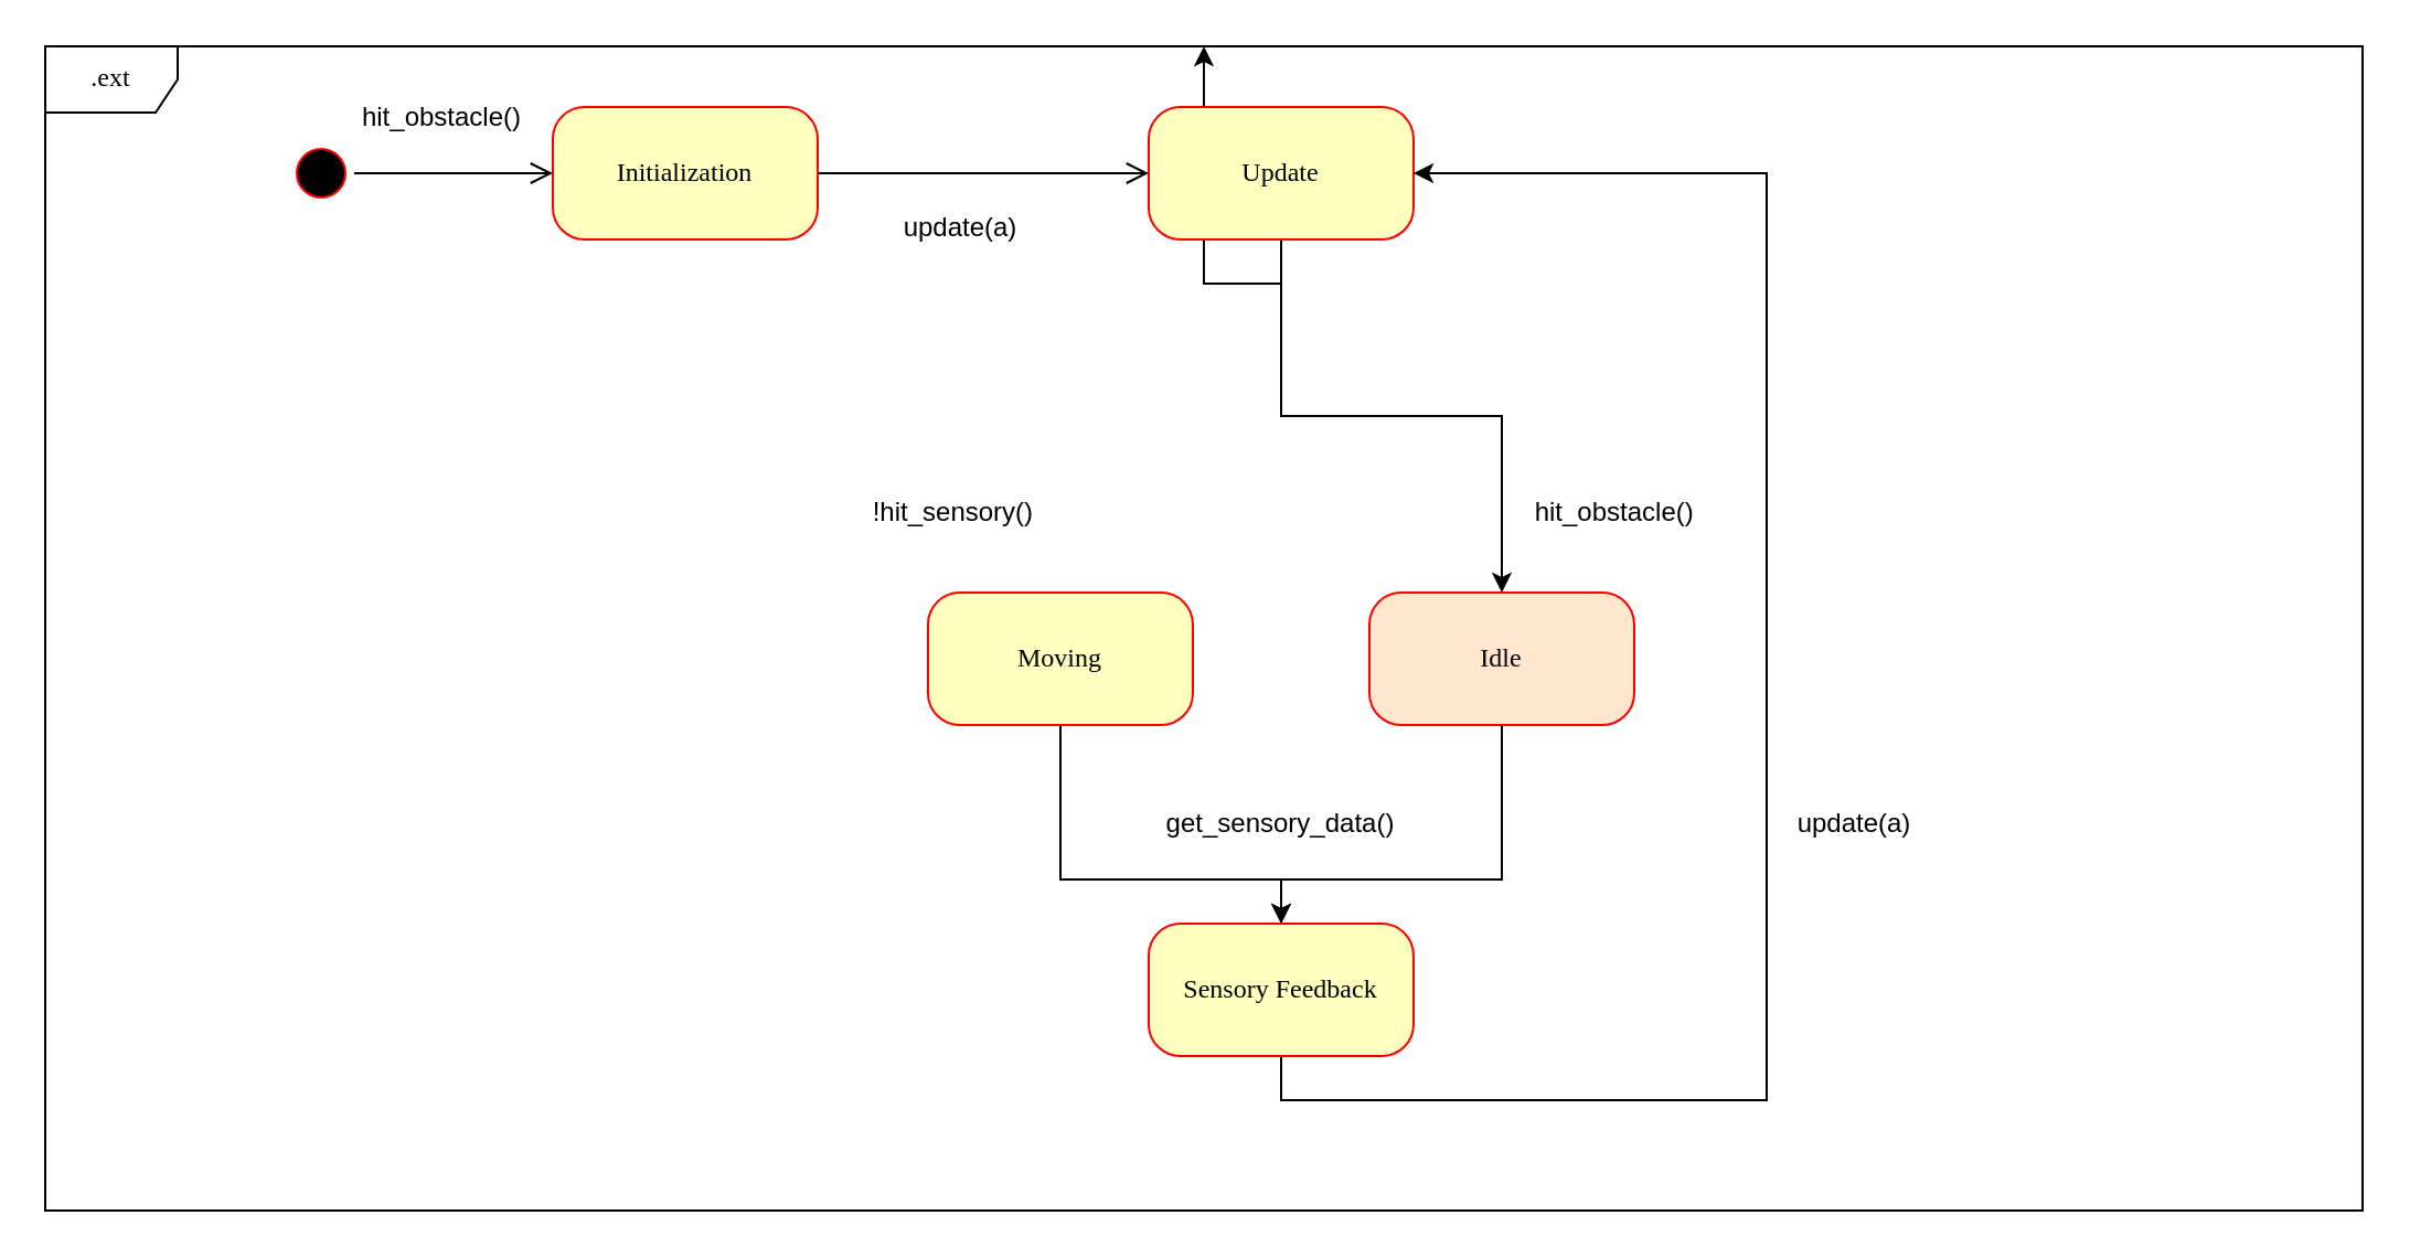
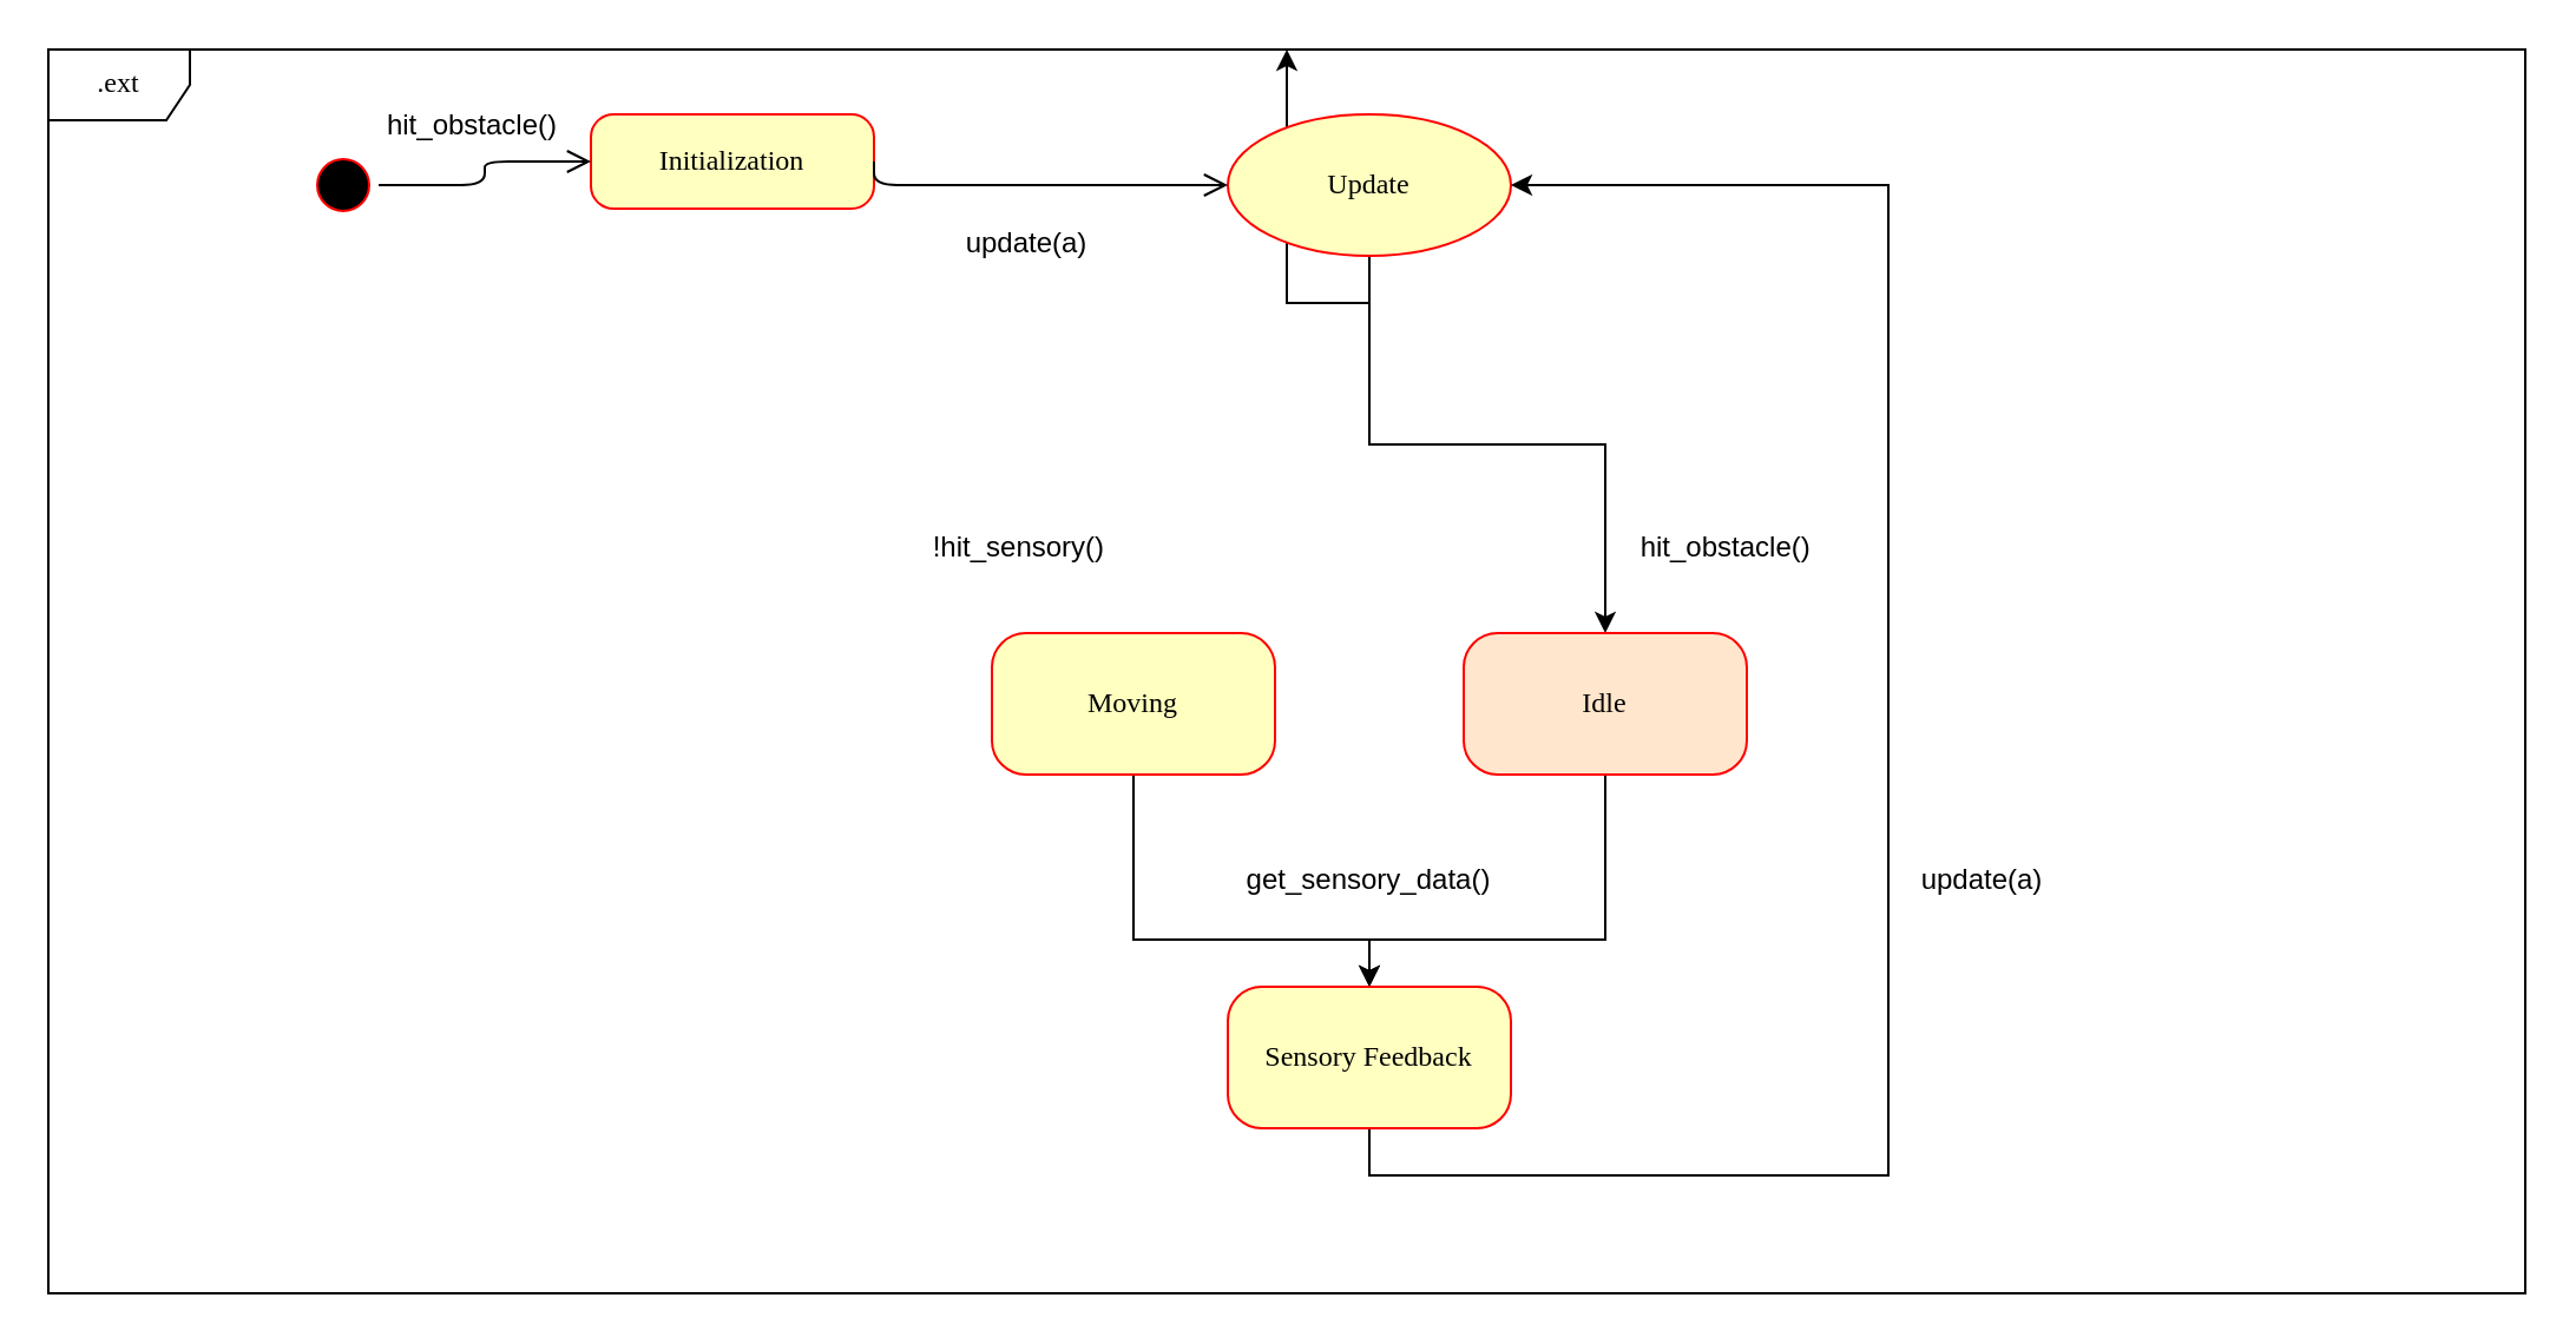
- <mxCell id="4" value="Initialization" style="rounded=1;whiteSpace=wrap;html=1;arcSize=24;fillColor=#ffffc0;strokeColor=#ff0000;shadow=0;comic=0;labelBackgroundColor=none;fontFamily=Verdana;fontSize=12;fontColor=#000000;align=center;" parent="1" vertex="1"><mxGeometry x="250" y="48" width="120" height="60" as="geometry" /></mxCell>
+ <mxCell id="4" value="Initialization" style="rounded=1;whiteSpace=wrap;html=1;arcSize=24;fillColor=#ffffc0;strokeColor=#ff0000;shadow=0;comic=0;labelBackgroundColor=none;fontFamily=Verdana;fontSize=12;fontColor=#000000;align=center;" parent="1" vertex="1"><mxGeometry x="250" y="48" width="120" height="40" as="geometry" /></mxCell>
- <mxCell id="7" value="Update" style="rounded=1;whiteSpace=wrap;html=1;arcSize=24;fillColor=#ffffc0;strokeColor=#ff0000;shadow=0;comic=0;labelBackgroundColor=none;fontFamily=Verdana;fontSize=12;fontColor=#000000;align=center;" parent="1" vertex="1"><mxGeometry x="520" y="48" width="120" height="60" as="geometry" /></mxCell>
+ <mxCell id="7" value="Update" style="ellipse;whiteSpace=wrap;html=1;arcSize=24;fillColor=#ffffc0;strokeColor=#ff0000;shadow=0;comic=0;labelBackgroundColor=none;fontFamily=Verdana;fontSize=12;fontColor=#000000;align=center;" parent="1" vertex="1"><mxGeometry x="520" y="48" width="120" height="60" as="geometry" /></mxCell>
